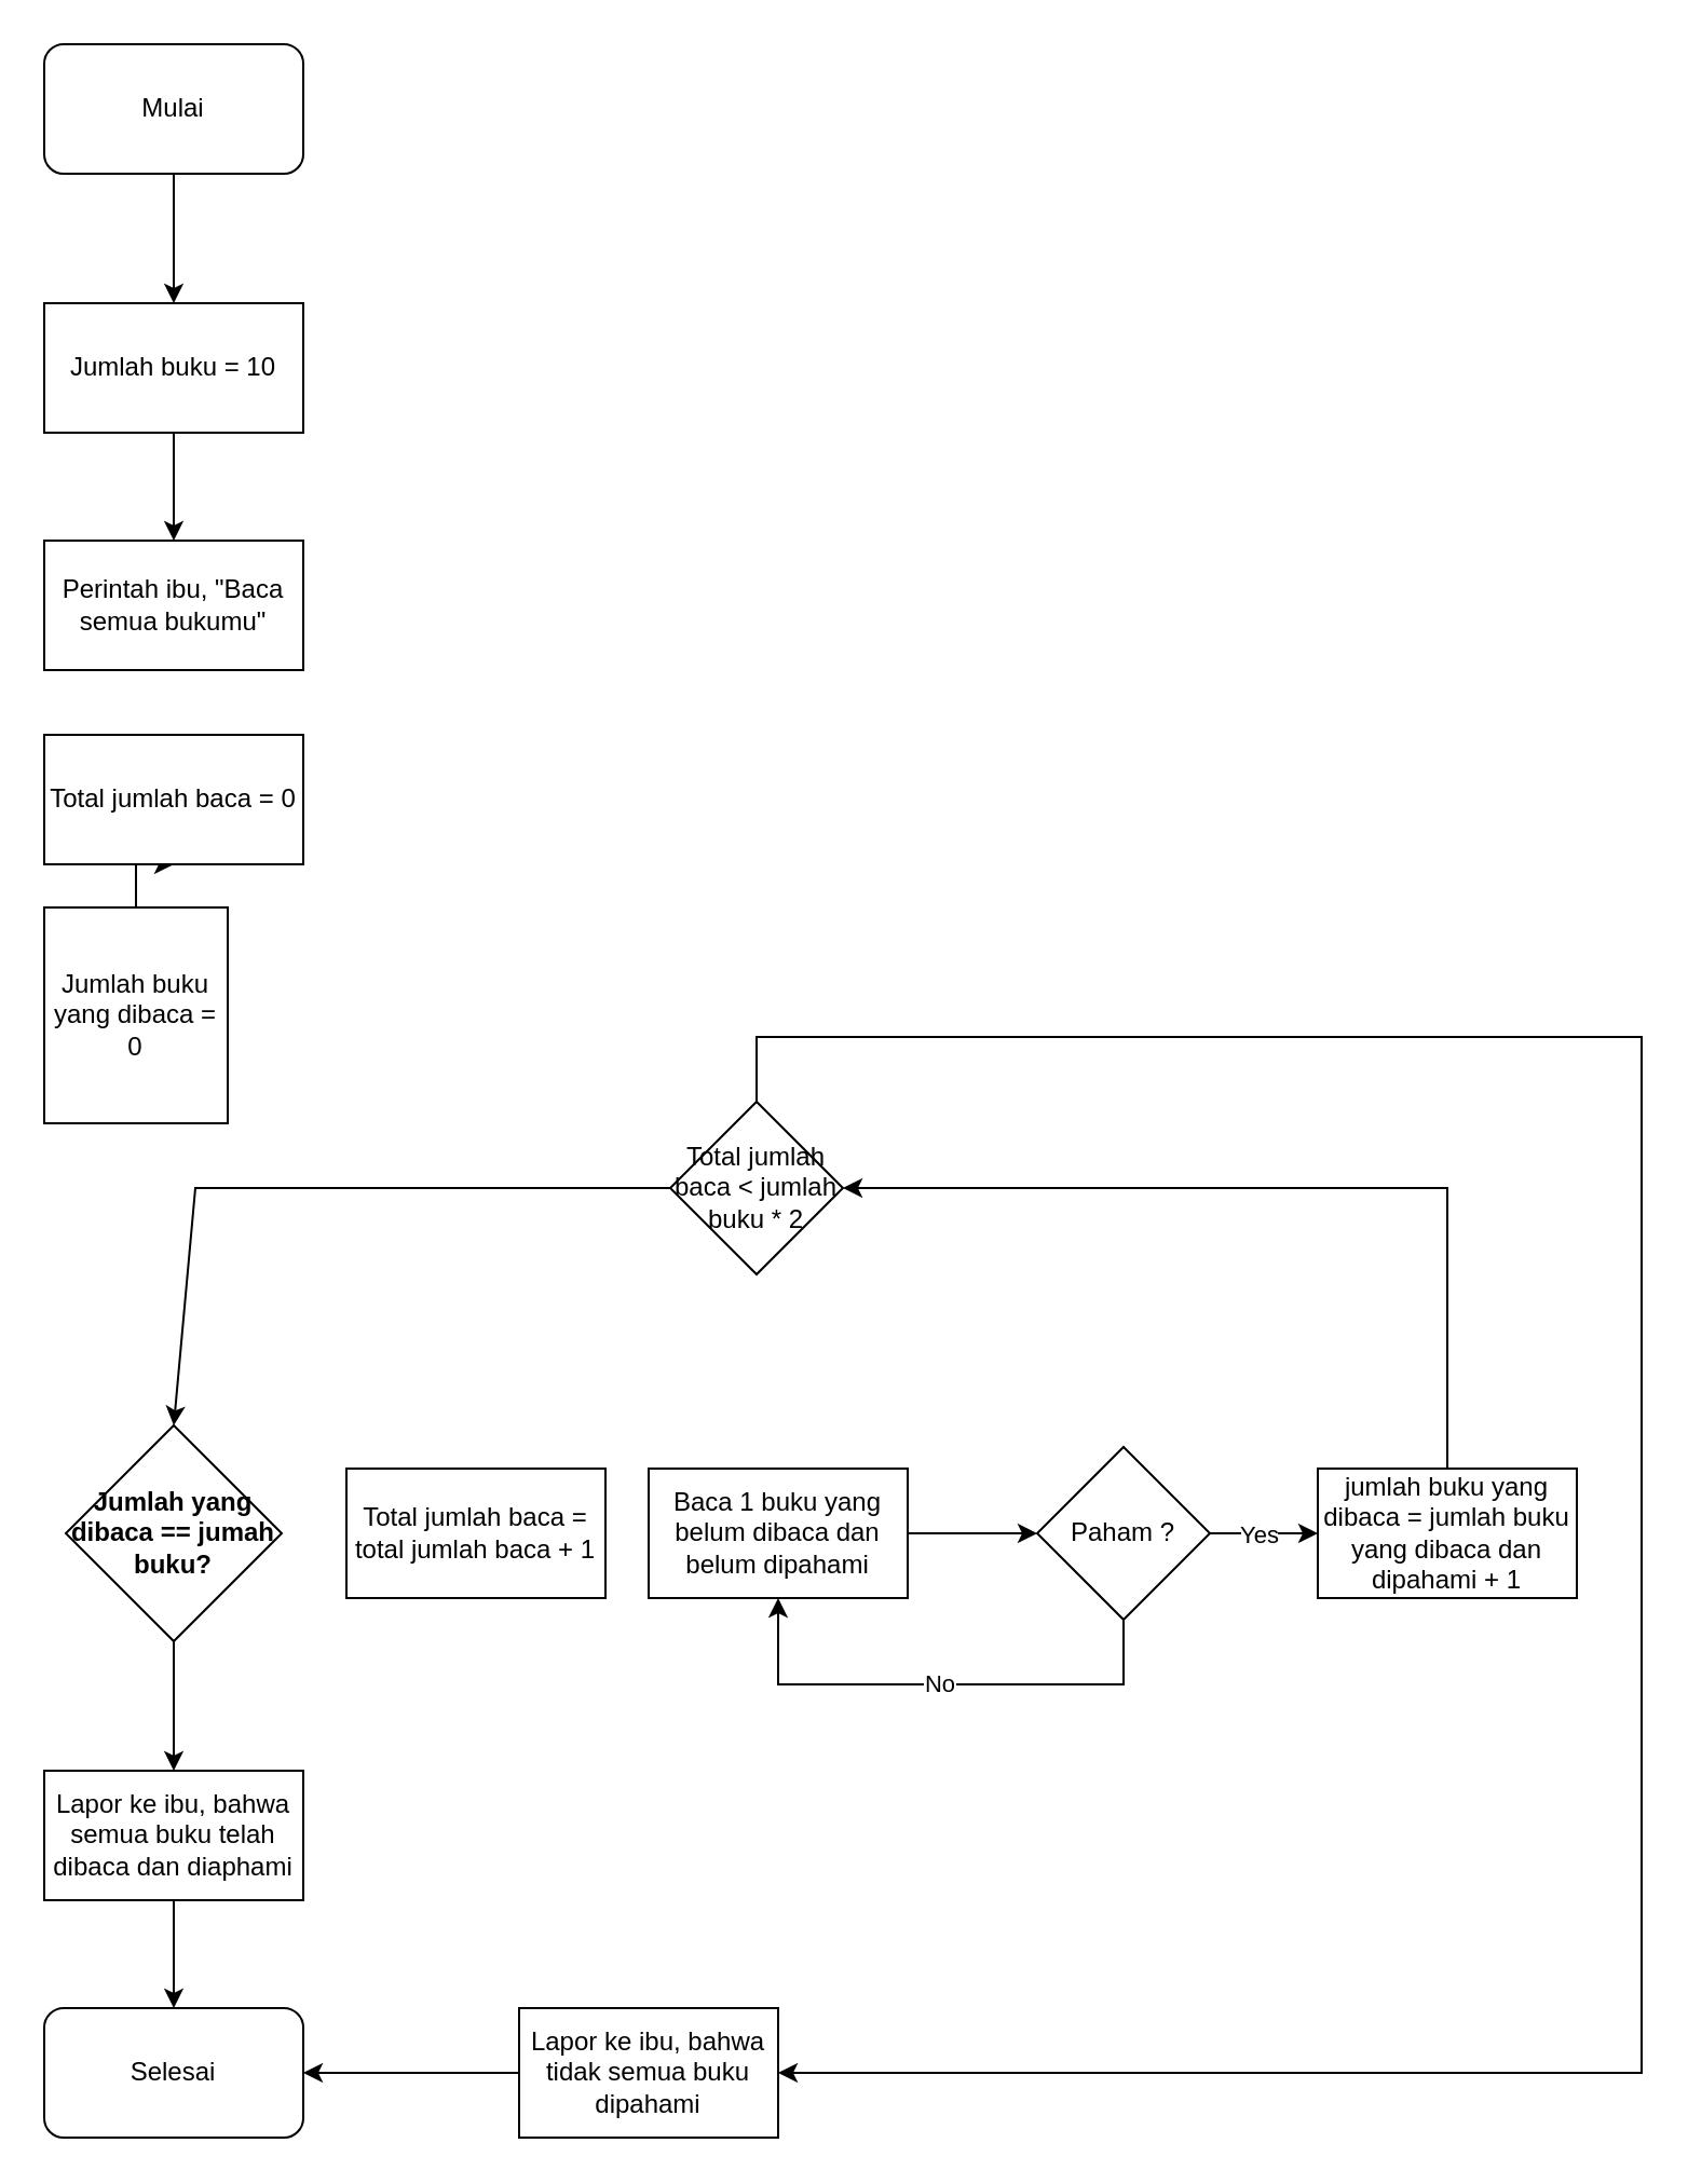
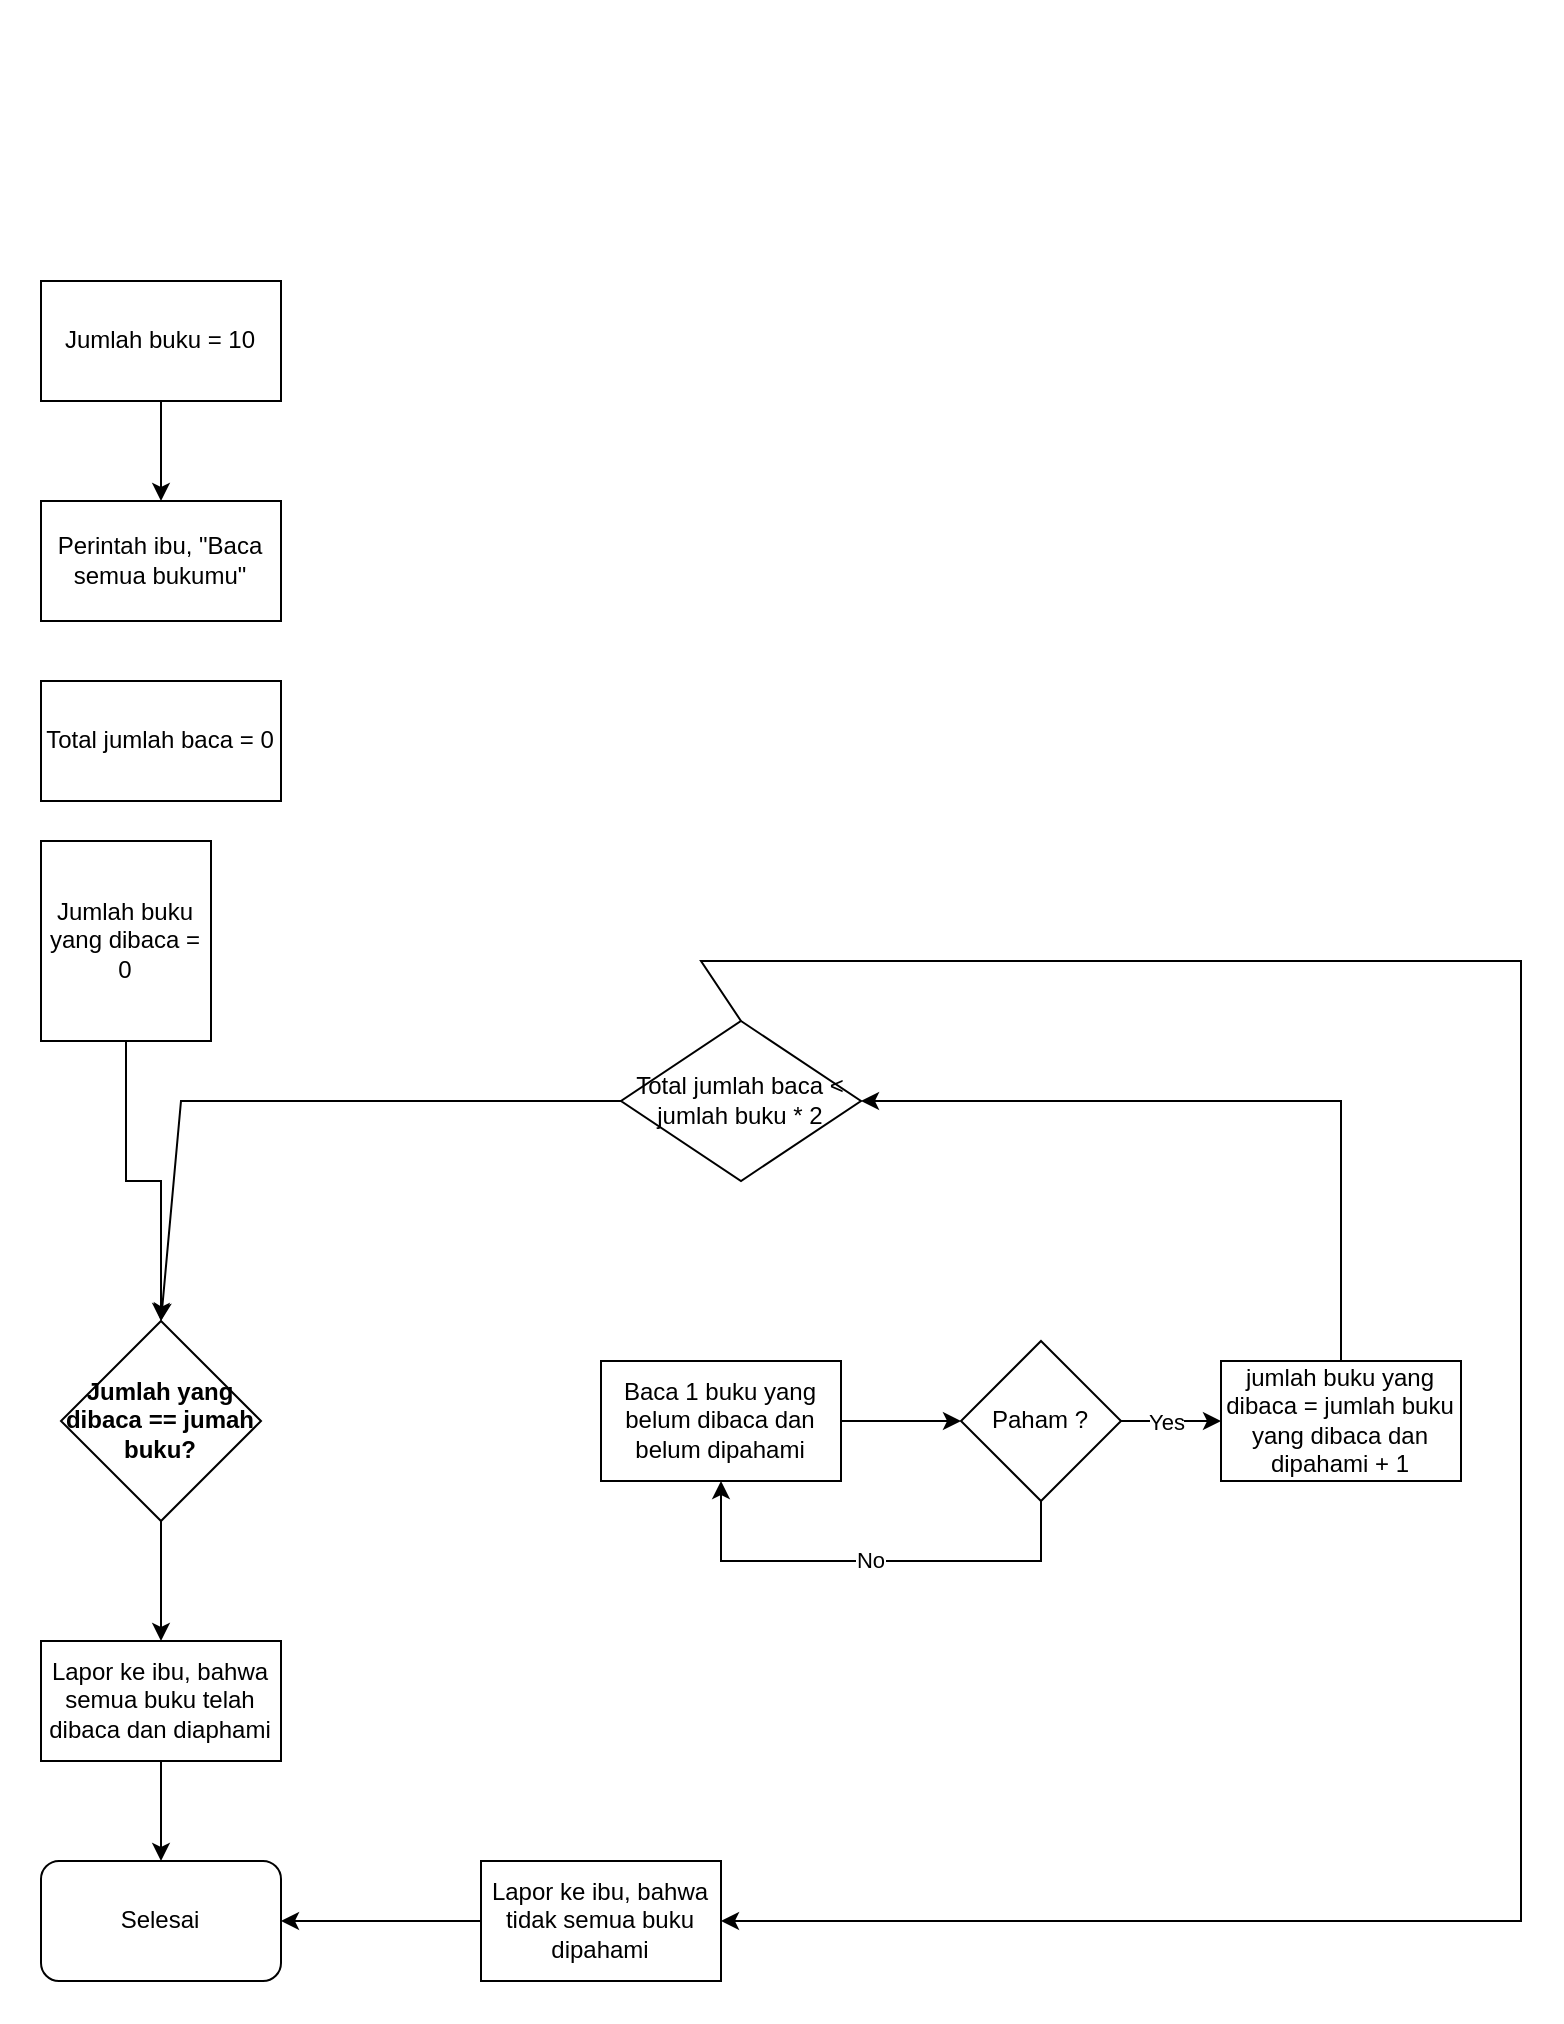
- <mxCell id="3" value="Mulai" style="rounded=1;whiteSpace=wrap;html=1;" parent="1" vertex="1"><mxGeometry x="20" y="20" width="120" height="60" as="geometry" /></mxCell>
- <mxCell id="2" value="" style="edgeStyle=orthogonalEdgeStyle;rounded=0;orthogonalLoop=1;jettySize=auto;html=1;" parent="1" source="3" target="6" edge="1"><mxGeometry relative="1" as="geometry" /></mxCell>
- <mxCell id="8" value="" style="edgeStyle=orthogonalEdgeStyle;rounded=0;orthogonalLoop=1;jettySize=auto;html=1;" parent="1" source="9" target="21" edge="1"><mxGeometry relative="1" as="geometry" /></mxCell>
+ <mxCell id="8" value="" style="edgeStyle=orthogonalEdgeStyle;rounded=0;orthogonalLoop=1;jettySize=auto;html=1;" parent="1" source="9" target="11" edge="1"><mxGeometry relative="1" as="geometry" /></mxCell>
- <mxCell id="23" value="Total jumlah baca &amp;lt; jumlah buku * 2" style="rhombus;whiteSpace=wrap;html=1;" vertex="1" parent="1"><mxGeometry x="310" y="510" width="80" height="80" as="geometry" /></mxCell>
+ <mxCell id="23" value="Total jumlah baca &amp;lt; jumlah buku * 2" style="rhombus;whiteSpace=wrap;html=1;" vertex="1" parent="1"><mxGeometry x="310" y="510" width="120" height="80" as="geometry" /></mxCell>
- <mxCell id="22" value="Total jumlah baca = total jumlah baca + 1" style="rounded=0;whiteSpace=wrap;html=1;" vertex="1" parent="1"><mxGeometry x="160" y="680" width="120" height="60" as="geometry" /></mxCell>
